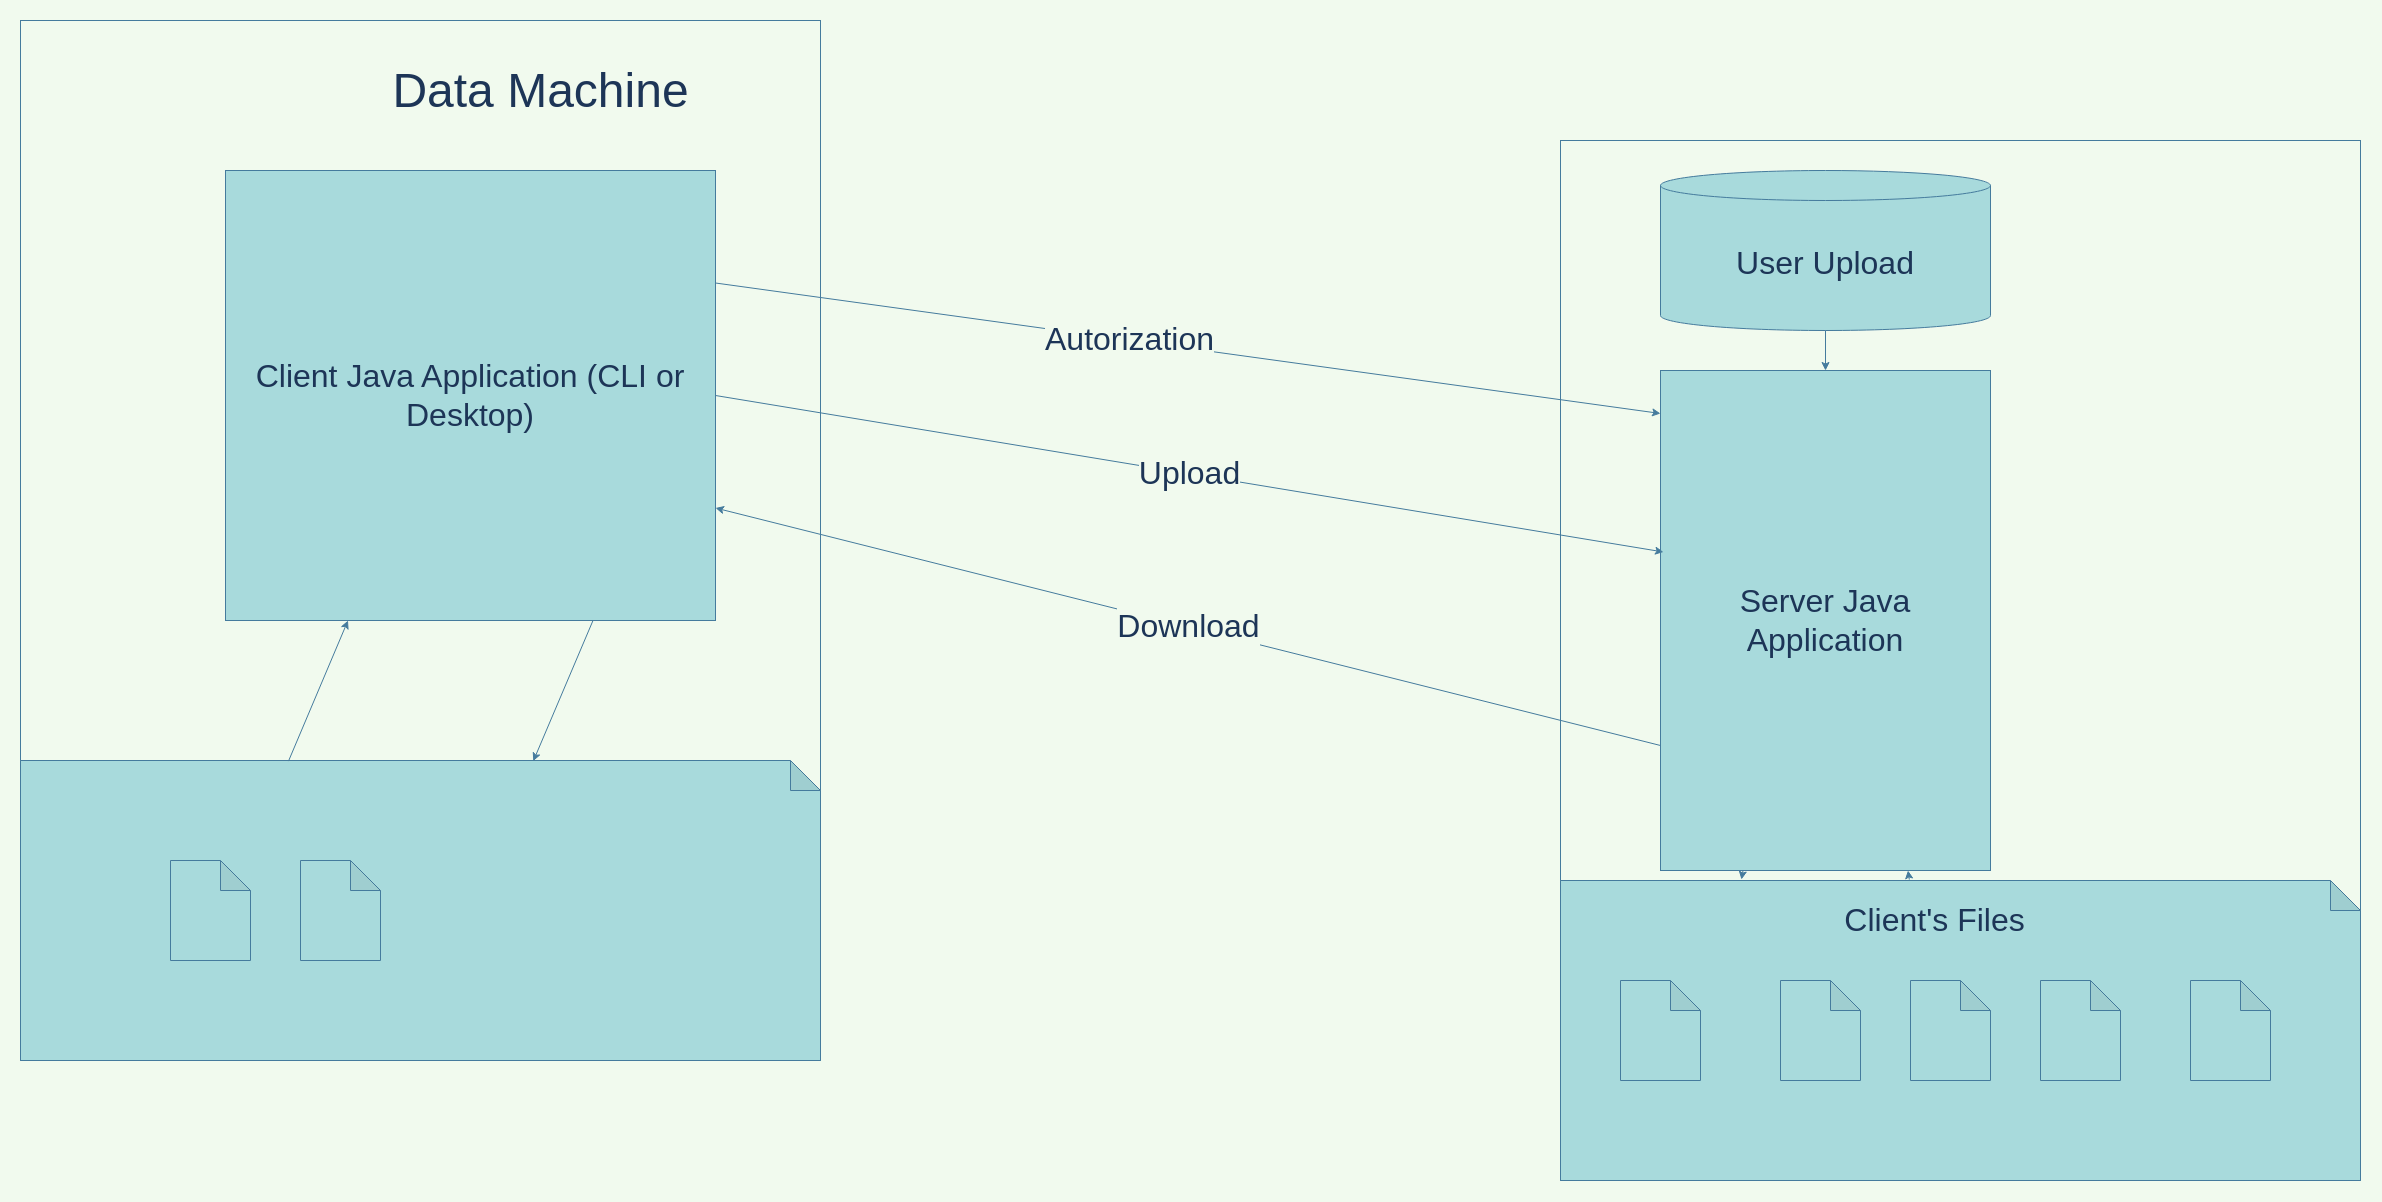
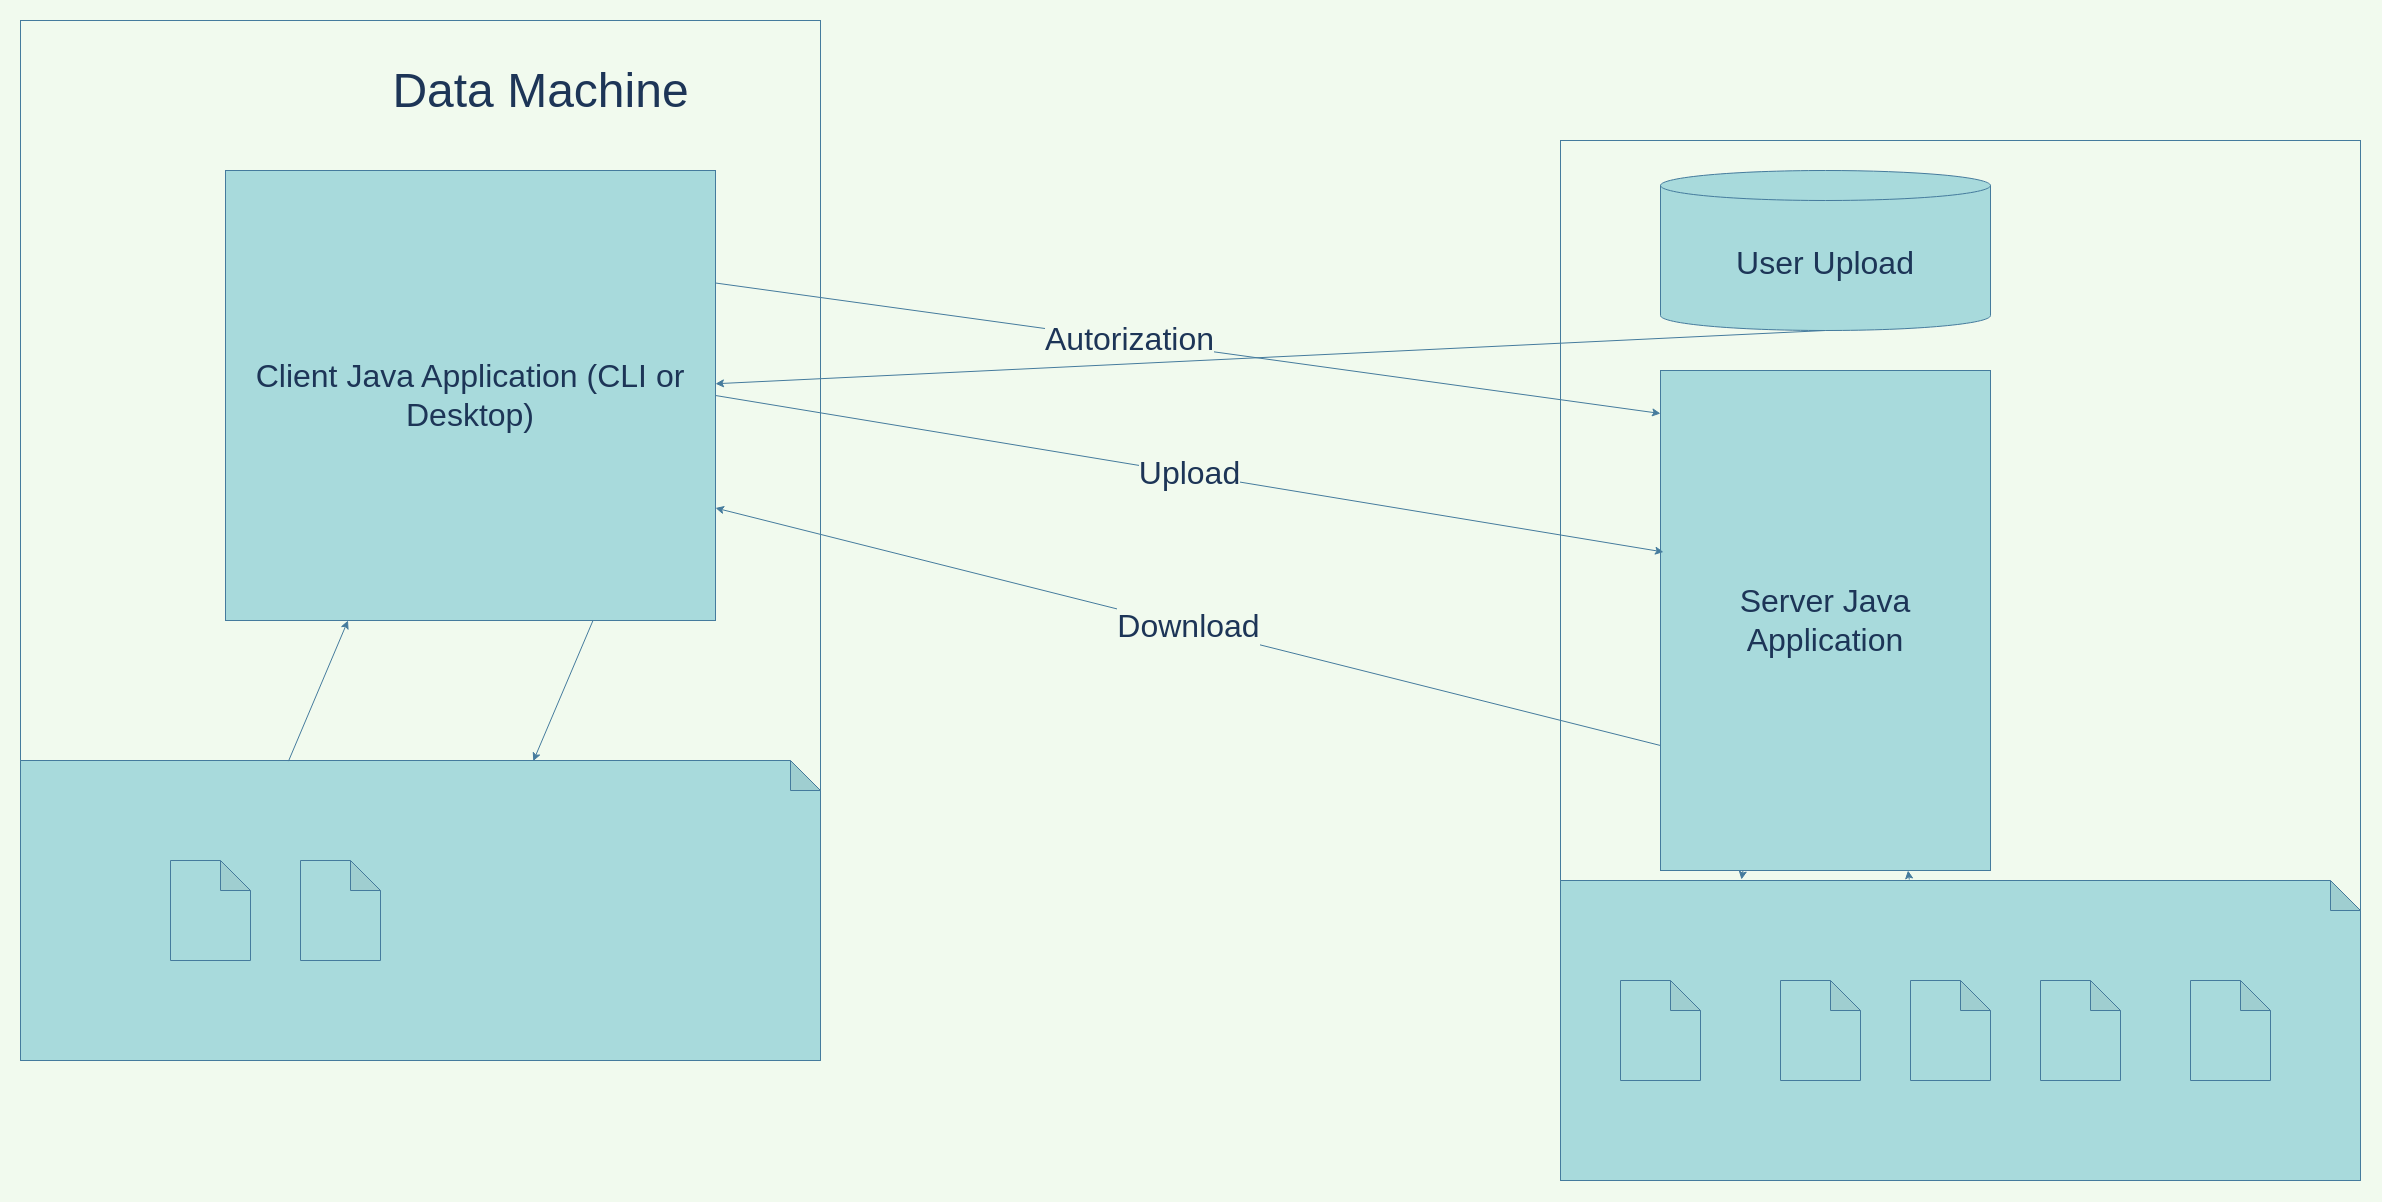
- <mxCell id="7" value="" style="endArrow=classic;html=1;fontSize=19;exitX=0.5;exitY=1;exitDx=0;exitDy=0;exitPerimeter=0;labelBackgroundColor=#F1FAEE;strokeColor=#457B9D;fontColor=#1D3557;" parent="2" source="6" target="5" edge="1"><mxGeometry width="50" height="50" relative="1" as="geometry"><mxPoint x="30" y="550" as="sourcePoint" /><mxPoint x="80" y="500" as="targetPoint" /></mxGeometry></mxCell>
+ <mxCell id="7" value="" style="endArrow=classic;html=1;fontSize=19;exitX=0.5;exitY=1;exitDx=0;exitDy=0;exitPerimeter=0;labelBackgroundColor=#F1FAEE;strokeColor=#457B9D;fontColor=#1D3557;" parent="2" source="6" target="19" edge="1"><mxGeometry width="50" height="50" relative="1" as="geometry"><mxPoint x="30" y="550" as="sourcePoint" /><mxPoint x="80" y="500" as="targetPoint" /></mxGeometry></mxCell>
- <mxCell id="10" value="Client's Files" style="text;html=1;align=center;verticalAlign=middle;resizable=0;points=[];autosize=1;fontSize=32;fontColor=#1D3557;" parent="2" vertex="1"><mxGeometry x="274" y="760" width="200" height="40" as="geometry" /></mxCell>
